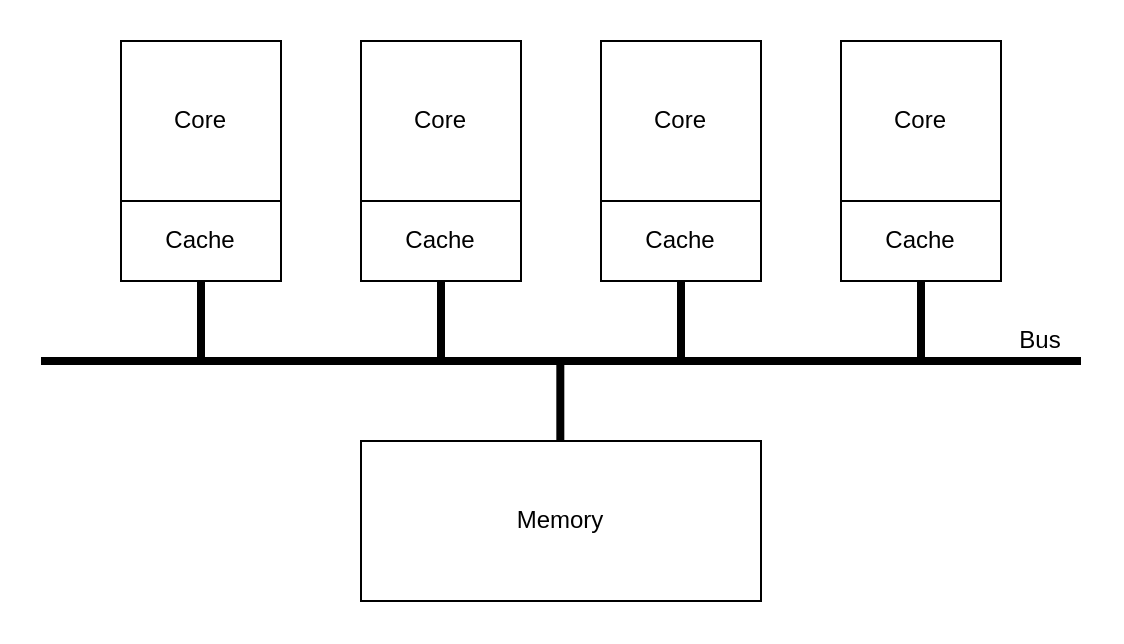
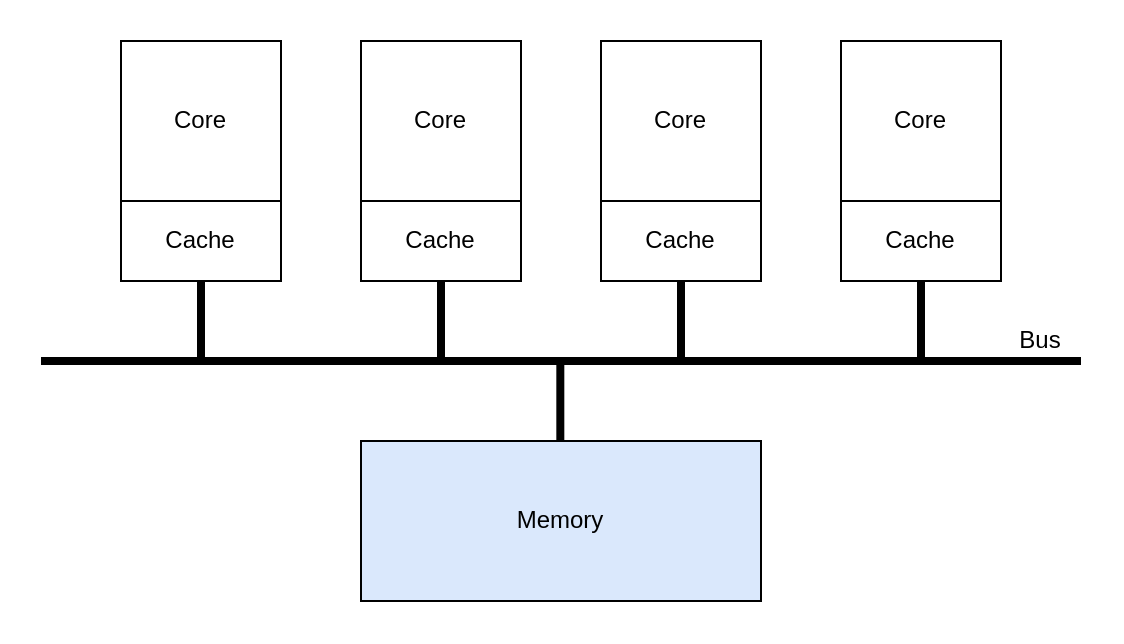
- <mxCell id="15" value="Memory" style="rounded=0;whiteSpace=wrap;html=1;" parent="1" vertex="1"><mxGeometry x="180" y="220" width="200" height="80" as="geometry" /></mxCell>
+ <mxCell id="15" value="Memory" style="rounded=0;whiteSpace=wrap;html=1;fillColor=#dae8fc;" parent="1" vertex="1"><mxGeometry x="180" y="220" width="200" height="80" as="geometry" /></mxCell>
